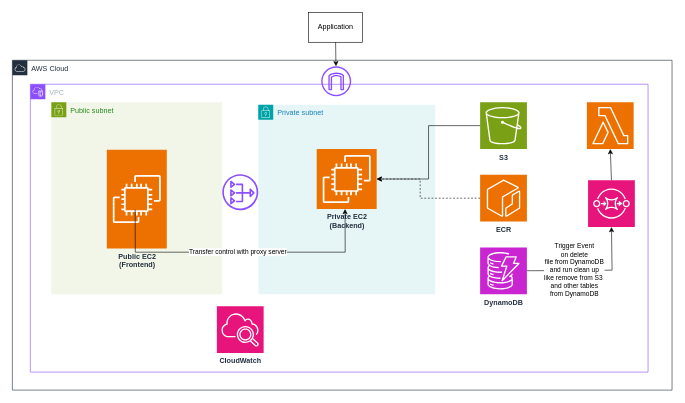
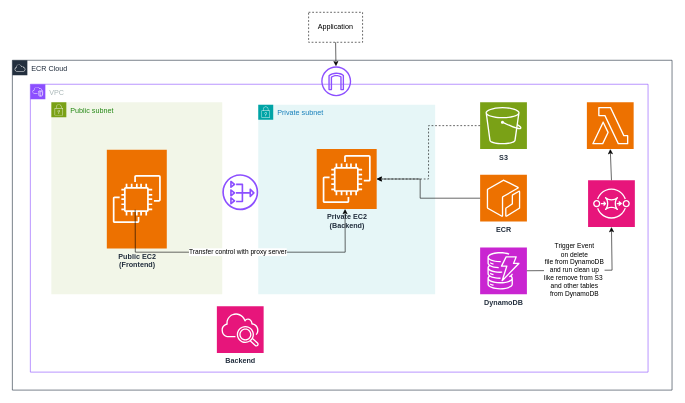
- <mxCell id="23" value="Application" style="rounded=0;whiteSpace=wrap;html=1;" parent="1" vertex="1"><mxGeometry x="514" y="20" width="90" height="50" as="geometry" /></mxCell>
+ <mxCell id="23" value="Application" style="rounded=0;whiteSpace=wrap;html=1;dashed=1;" parent="1" vertex="1"><mxGeometry x="514" y="20" width="90" height="50" as="geometry" /></mxCell>
- <mxCell id="2" value="AWS Cloud" style="points=[[0,0],[0.25,0],[0.5,0],[0.75,0],[1,0],[1,0.25],[1,0.5],[1,0.75],[1,1],[0.75,1],[0.5,1],[0.25,1],[0,1],[0,0.75],[0,0.5],[0,0.25]];outlineConnect=0;gradientColor=none;html=1;whiteSpace=wrap;fontSize=12;fontStyle=0;container=1;pointerEvents=0;collapsible=0;recursiveResize=0;shape=mxgraph.aws4.group;grIcon=mxgraph.aws4.group_aws_cloud;strokeColor=#232F3E;fillColor=none;verticalAlign=top;align=left;spacingLeft=30;fontColor=#232F3E;dashed=0;" parent="1" vertex="1"><mxGeometry x="20" y="100" width="1100" height="550" as="geometry" /></mxCell>
+ <mxCell id="2" value="ECR Cloud" style="points=[[0,0],[0.25,0],[0.5,0],[0.75,0],[1,0],[1,0.25],[1,0.5],[1,0.75],[1,1],[0.75,1],[0.5,1],[0.25,1],[0,1],[0,0.75],[0,0.5],[0,0.25]];outlineConnect=0;gradientColor=none;html=1;whiteSpace=wrap;fontSize=12;fontStyle=0;container=1;pointerEvents=0;collapsible=0;recursiveResize=0;shape=mxgraph.aws4.group;grIcon=mxgraph.aws4.group_aws_cloud;strokeColor=#232F3E;fillColor=none;verticalAlign=top;align=left;spacingLeft=30;fontColor=#232F3E;dashed=0;" parent="1" vertex="1"><mxGeometry x="20" y="100" width="1100" height="550" as="geometry" /></mxCell>
- <mxCell id="15" value="" style="endArrow=classic;html=1;rounded=0;exitX=0;exitY=0.5;exitDx=0;exitDy=0;exitPerimeter=0;entryX=1;entryY=0.5;entryDx=0;entryDy=0;entryPerimeter=0;edgeStyle=elbowEdgeStyle;" edge="1" parent="3" source="10" target="7"><mxGeometry width="50" height="50" relative="1" as="geometry"><mxPoint x="550" y="240" as="sourcePoint" /><mxPoint x="600" y="190" as="targetPoint" /></mxGeometry></mxCell>
+ <mxCell id="15" value="" style="endArrow=classic;html=1;rounded=0;exitX=0;exitY=0.5;exitDx=0;exitDy=0;exitPerimeter=0;entryX=1;entryY=0.5;entryDx=0;entryDy=0;entryPerimeter=0;edgeStyle=elbowEdgeStyle;dashed=1;" edge="1" parent="3" source="10" target="7"><mxGeometry width="50" height="50" relative="1" as="geometry"><mxPoint x="550" y="240" as="sourcePoint" /><mxPoint x="600" y="190" as="targetPoint" /></mxGeometry></mxCell>
- <mxCell id="16" value="" style="endArrow=classic;html=1;rounded=0;entryX=1;entryY=0.5;entryDx=0;entryDy=0;entryPerimeter=0;exitX=0;exitY=0.5;exitDx=0;exitDy=0;exitPerimeter=0;dashed=1;" edge="1" parent="3" source="12" target="7"><mxGeometry width="50" height="50" relative="1" as="geometry"><mxPoint x="730" y="190" as="sourcePoint" /><mxPoint x="600" y="190" as="targetPoint" /><Array as="points"><mxPoint x="650" y="190" /><mxPoint x="650" y="158" /></Array></mxGeometry></mxCell>
+ <mxCell id="16" value="" style="endArrow=classic;html=1;rounded=0;entryX=1;entryY=0.5;entryDx=0;entryDy=0;entryPerimeter=0;exitX=0;exitY=0.5;exitDx=0;exitDy=0;exitPerimeter=0;" edge="1" parent="3" source="12" target="7"><mxGeometry width="50" height="50" relative="1" as="geometry"><mxPoint x="730" y="190" as="sourcePoint" /><mxPoint x="600" y="190" as="targetPoint" /><Array as="points"><mxPoint x="650" y="190" /><mxPoint x="650" y="158" /></Array></mxGeometry></mxCell>
- <mxCell id="14" value="&lt;b&gt;CloudWatch&lt;/b&gt;" style="sketch=0;points=[[0,0,0],[0.25,0,0],[0.5,0,0],[0.75,0,0],[1,0,0],[0,1,0],[0.25,1,0],[0.5,1,0],[0.75,1,0],[1,1,0],[0,0.25,0],[0,0.5,0],[0,0.75,0],[1,0.25,0],[1,0.5,0],[1,0.75,0]];points=[[0,0,0],[0.25,0,0],[0.5,0,0],[0.75,0,0],[1,0,0],[0,1,0],[0.25,1,0],[0.5,1,0],[0.75,1,0],[1,1,0],[0,0.25,0],[0,0.5,0],[0,0.75,0],[1,0.25,0],[1,0.5,0],[1,0.75,0]];outlineConnect=0;fontColor=#232F3E;fillColor=#E7157B;strokeColor=#ffffff;dashed=0;verticalLabelPosition=bottom;verticalAlign=top;align=center;html=1;fontSize=12;fontStyle=0;aspect=fixed;shape=mxgraph.aws4.resourceIcon;resIcon=mxgraph.aws4.cloudwatch_2;" parent="3" vertex="1"><mxGeometry x="311" y="370" width="78" height="78" as="geometry" /></mxCell>
+ <mxCell id="14" value="&lt;b&gt;Backend&lt;/b&gt;" style="sketch=0;points=[[0,0,0],[0.25,0,0],[0.5,0,0],[0.75,0,0],[1,0,0],[0,1,0],[0.25,1,0],[0.5,1,0],[0.75,1,0],[1,1,0],[0,0.25,0],[0,0.5,0],[0,0.75,0],[1,0.25,0],[1,0.5,0],[1,0.75,0]];points=[[0,0,0],[0.25,0,0],[0.5,0,0],[0.75,0,0],[1,0,0],[0,1,0],[0.25,1,0],[0.5,1,0],[0.75,1,0],[1,1,0],[0,0.25,0],[0,0.5,0],[0,0.75,0],[1,0.25,0],[1,0.5,0],[1,0.75,0]];outlineConnect=0;fontColor=#232F3E;fillColor=#E7157B;strokeColor=#ffffff;dashed=0;verticalLabelPosition=bottom;verticalAlign=top;align=center;html=1;fontSize=12;fontStyle=0;aspect=fixed;shape=mxgraph.aws4.resourceIcon;resIcon=mxgraph.aws4.cloudwatch_2;" parent="3" vertex="1"><mxGeometry x="311" y="370" width="78" height="78" as="geometry" /></mxCell>
